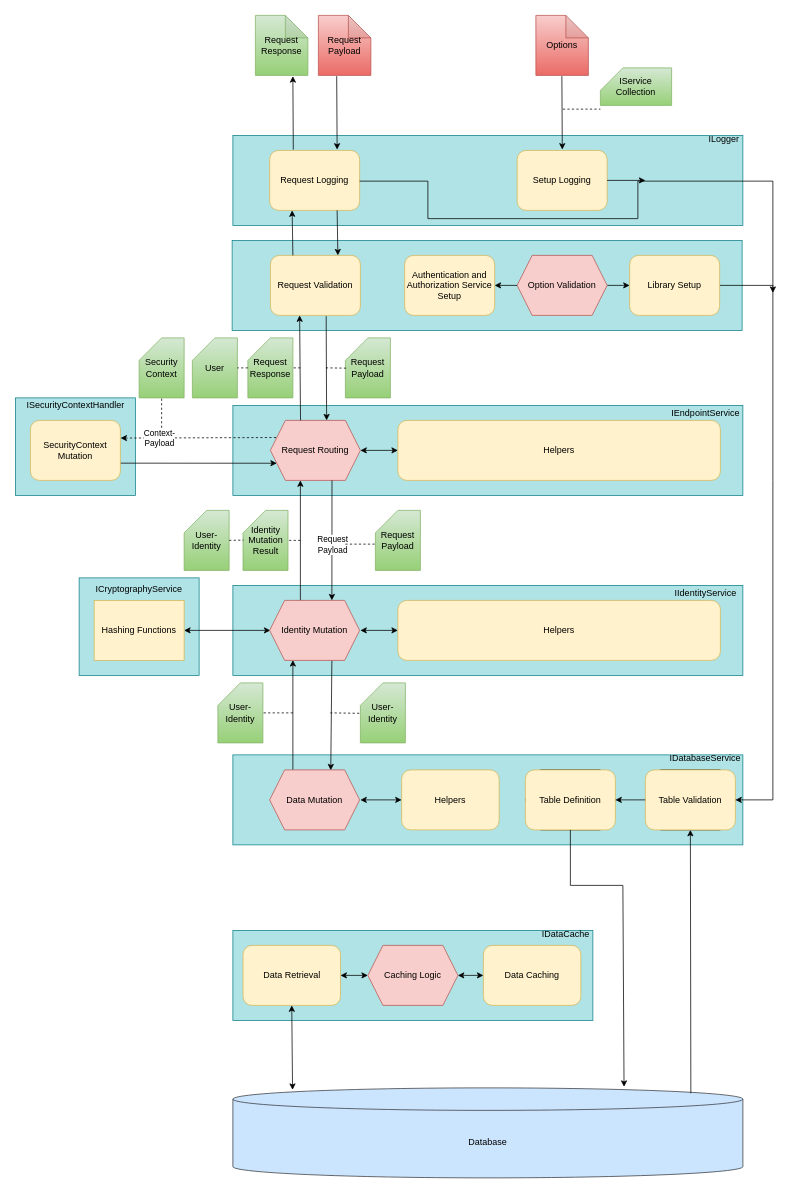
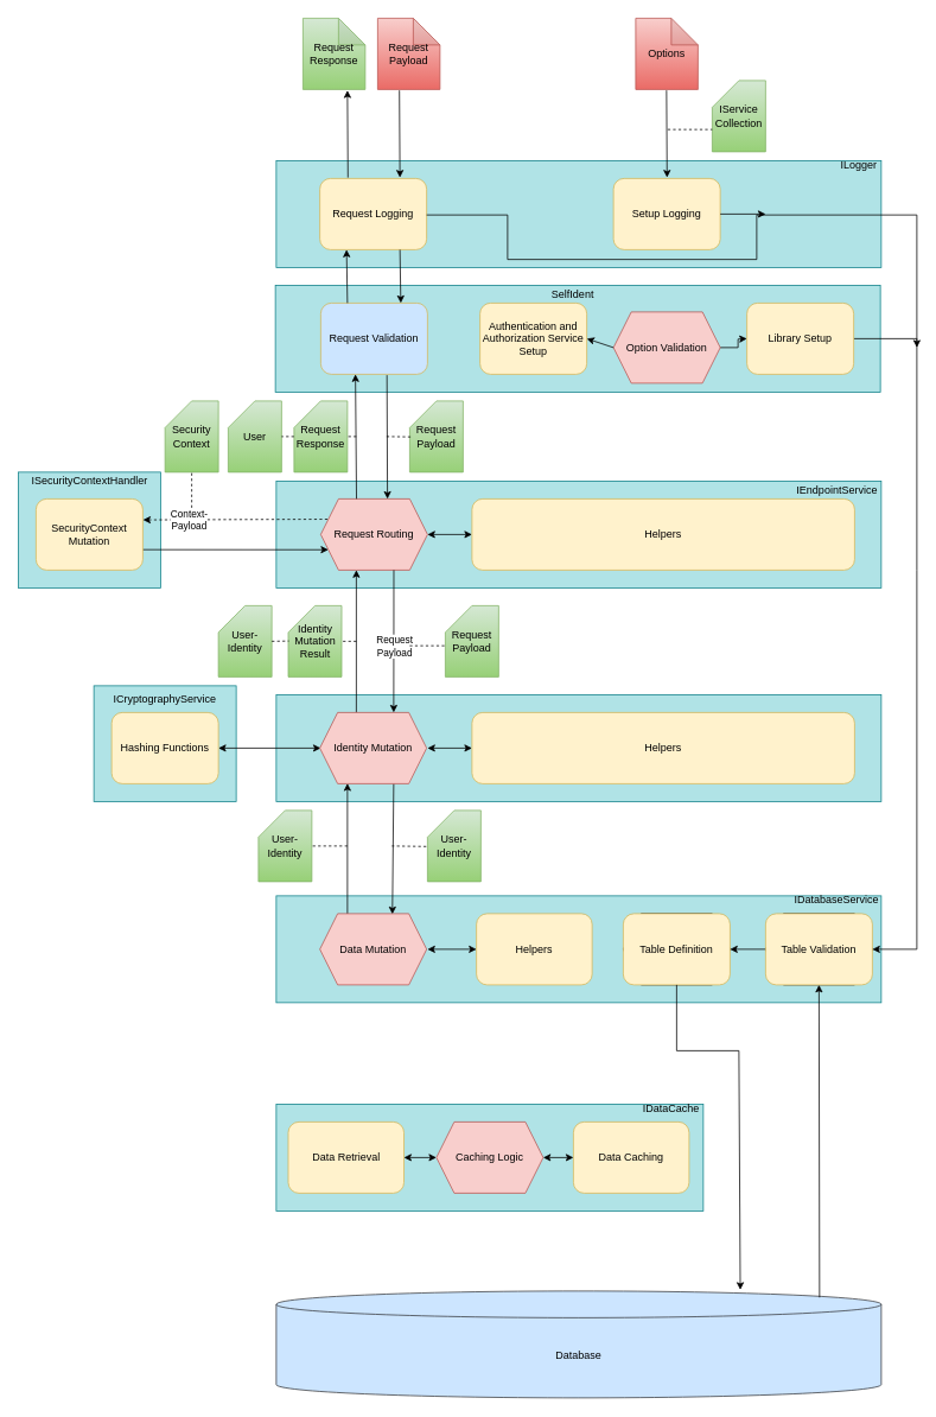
- <mxCell id="33" value="IService&lt;br&gt;Collection" style="shape=card;whiteSpace=wrap;html=1;rounded=0;shadow=0;sketch=0;gradientColor=#97d077;fillColor=#d5e8d4;strokeColor=#82b366;" parent="1" vertex="1"><mxGeometry x="800" y="90" width="95" height="50" as="geometry" /></mxCell>
+ <mxCell id="33" value="IService&lt;br&gt;Collection" style="shape=card;whiteSpace=wrap;html=1;rounded=0;shadow=0;sketch=0;gradientColor=#97d077;fillColor=#d5e8d4;strokeColor=#82b366;" parent="1" vertex="1"><mxGeometry x="800" y="90" width="60" height="80" as="geometry" /></mxCell>
+ <mxCell id="5" value="SelfIdent" style="text;html=1;align=center;verticalAlign=middle;resizable=0;points=[];autosize=1;strokeColor=none;fillColor=none;" parent="1" vertex="1"><mxGeometry x="613" y="320" width="60" height="20" as="geometry" /></mxCell>
- <mxCell id="73" value="&lt;span&gt;Request Validation&lt;/span&gt;" style="rounded=1;whiteSpace=wrap;html=1;shadow=0;sketch=0;fillColor=#fff2cc;strokeColor=#d6b656;" parent="1" vertex="1"><mxGeometry x="360" y="340" width="120" height="80" as="geometry" /></mxCell>
+ <mxCell id="73" value="&lt;span&gt;Request Validation&lt;/span&gt;" style="rounded=1;whiteSpace=wrap;html=1;shadow=0;sketch=0;fillColor=#cce5ff;strokeColor=#d6b656;" parent="1" vertex="1"><mxGeometry x="360" y="340" width="120" height="80" as="geometry" /></mxCell>
- <mxCell id="4" value="Option Validation" style="shape=hexagon;perimeter=hexagonPerimeter2;whiteSpace=wrap;html=1;fixedSize=1;fillColor=#f8cecc;strokeColor=#b85450;" parent="1" vertex="1"><mxGeometry x="689" y="340" width="120" height="80" as="geometry" /></mxCell>
+ <mxCell id="4" value="Option Validation" style="shape=hexagon;perimeter=hexagonPerimeter2;whiteSpace=wrap;html=1;fixedSize=1;fillColor=#f8cecc;strokeColor=#b85450;" parent="1" vertex="1"><mxGeometry x="689" y="350" width="120" height="80" as="geometry" /></mxCell>
- <mxCell id="19" value="IIdentityService" style="text;html=1;align=center;verticalAlign=middle;resizable=0;points=[];autosize=1;strokeColor=none;fillColor=none;" parent="1" vertex="1"><mxGeometry x="890" y="780" width="100" height="20" as="geometry" /></mxCell>
- <mxCell id="59" value="Hashing Functions" style="whiteSpace=wrap;html=1;shadow=0;sketch=0;fillColor=#fff2cc;strokeColor=#d6b656;rounded=0;" parent="1" vertex="1"><mxGeometry x="125" y="800" width="120" height="80" as="geometry" /></mxCell>
+ <mxCell id="59" value="Hashing Functions" style="rounded=1;whiteSpace=wrap;html=1;shadow=0;sketch=0;fillColor=#fff2cc;strokeColor=#d6b656;" parent="1" vertex="1"><mxGeometry x="125" y="800" width="120" height="80" as="geometry" /></mxCell>
- <mxCell id="92" value="" style="endArrow=classic;startArrow=classic;html=1;rounded=0;exitX=0.5;exitY=1;exitDx=0;exitDy=0;entryX=0.117;entryY=0.022;entryDx=0;entryDy=0;entryPerimeter=0;" edge="1" parent="1" source="87" target="11"><mxGeometry width="50" height="50" relative="1" as="geometry"><mxPoint x="490" y="1220" as="sourcePoint" /><mxPoint x="540" y="1170" as="targetPoint" /></mxGeometry></mxCell>
